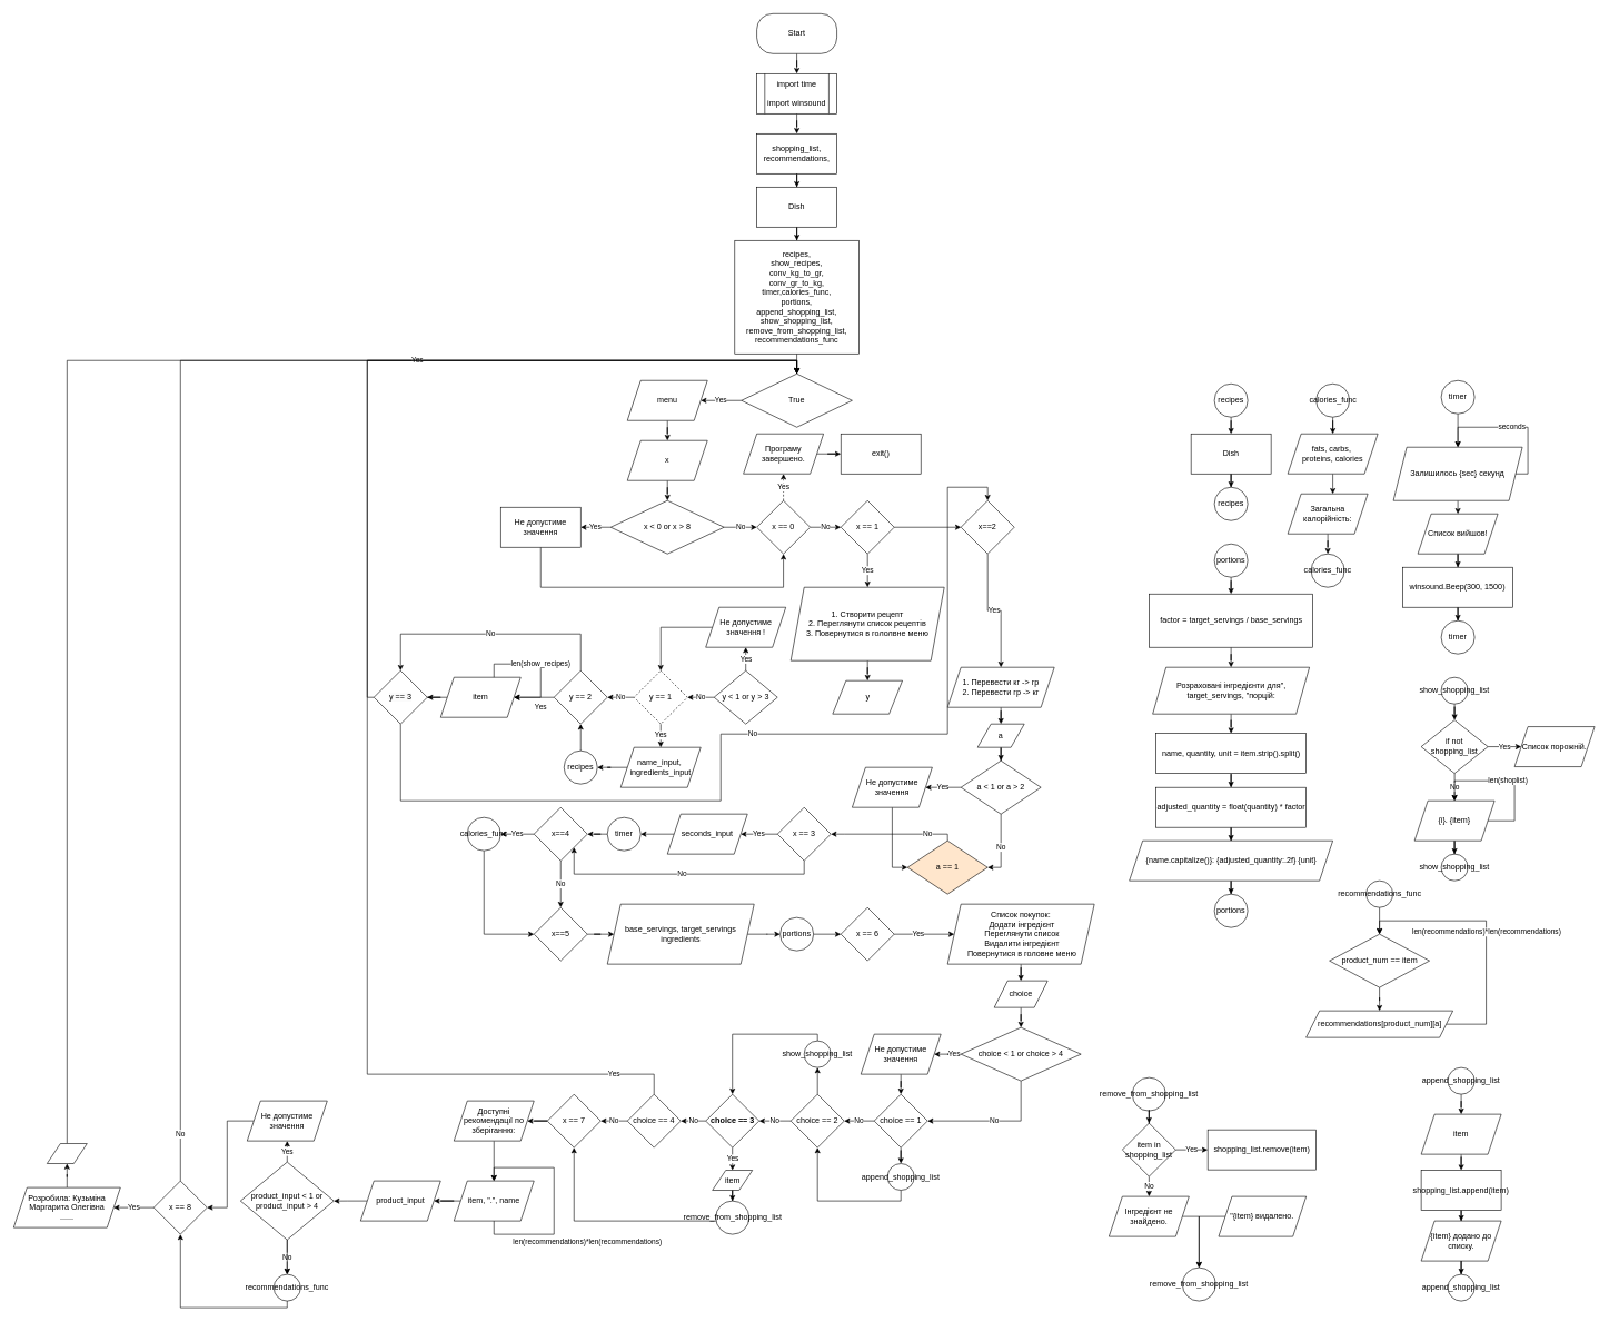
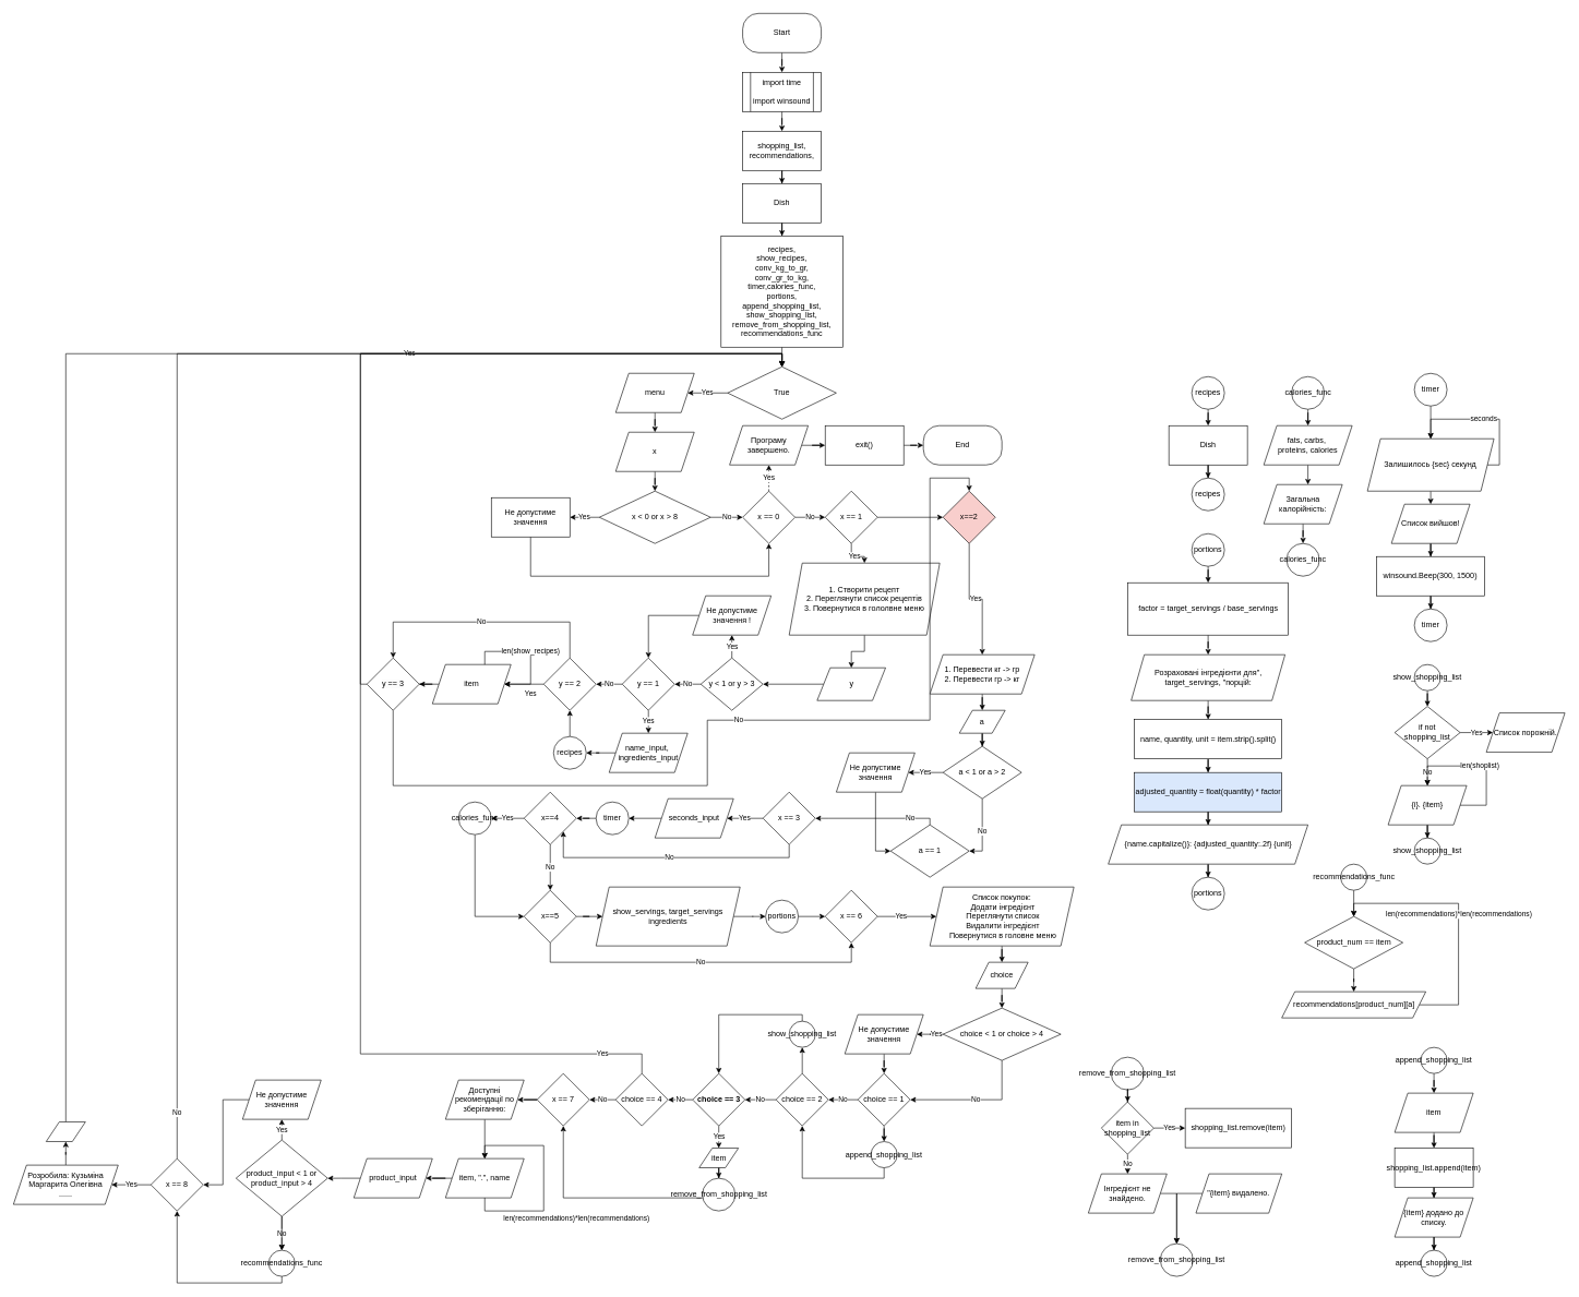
+ <mxCell id="28" style="edgeStyle=orthogonalEdgeStyle;rounded=0;orthogonalLoop=1;jettySize=auto;html=1;entryX=0;entryY=0.5;entryDx=0;entryDy=0;" edge="1" parent="1" source="29" target="30"><mxGeometry relative="1" as="geometry"><mxPoint x="1420" y="700" as="targetPoint" /></mxGeometry></mxCell>
+ <mxCell id="30" value="End" style="rounded=1;whiteSpace=wrap;html=1;arcSize=40;" vertex="1" parent="1"><mxGeometry x="1410" y="650" width="120" height="60" as="geometry" /></mxCell>
- <mxCell id="60" value="x==2" style="rhombus;whiteSpace=wrap;html=1;" vertex="1" parent="1"><mxGeometry x="1440" y="750" width="80" height="80" as="geometry" /></mxCell>
+ <mxCell id="60" value="x==2" style="rhombus;whiteSpace=wrap;html=1;fillColor=#f8cecc;" vertex="1" parent="1"><mxGeometry x="1440" y="750" width="80" height="80" as="geometry" /></mxCell>
- <mxCell id="35" value="1. Створити рецепт&lt;br&gt;2. Переглянути список рецептів&lt;br&gt;3. Повернутися в гололвне меню" style="shape=parallelogram;perimeter=parallelogramPerimeter;whiteSpace=wrap;html=1;fixedSize=1;" vertex="1" parent="1"><mxGeometry x="1185" y="880" width="230" height="110" as="geometry" /></mxCell>
+ <mxCell id="35" value="1. Створити рецепт&lt;br&gt;2. Переглянути список рецептів&lt;br&gt;3. Повернутися в гололвне меню" style="shape=parallelogram;perimeter=parallelogramPerimeter;whiteSpace=wrap;html=1;fixedSize=1;" vertex="1" parent="1"><mxGeometry x="1205" y="860" width="230" height="110" as="geometry" /></mxCell>
- <mxCell id="45" value="y == 1" style="rhombus;whiteSpace=wrap;html=1;dashed=1;" vertex="1" parent="1"><mxGeometry x="950" y="1005" width="80" height="80" as="geometry" /></mxCell>
+ <mxCell id="45" value="y == 1" style="rhombus;whiteSpace=wrap;html=1;" vertex="1" parent="1"><mxGeometry x="950" y="1005" width="80" height="80" as="geometry" /></mxCell>
+ <mxCell id="36" style="edgeStyle=orthogonalEdgeStyle;rounded=0;orthogonalLoop=1;jettySize=auto;html=1;" edge="1" parent="1" source="37" target="40"><mxGeometry relative="1" as="geometry"><mxPoint x="1170" y="1045" as="targetPoint" /></mxGeometry></mxCell>
- <mxCell id="184" value="adjusted_quantity = float(quantity) * factor" style="whiteSpace=wrap;html=1;rounded=0;" vertex="1" parent="1"><mxGeometry x="1732.5" y="1180" width="225" height="60" as="geometry" /></mxCell>
+ <mxCell id="184" value="adjusted_quantity = float(quantity) * factor" style="whiteSpace=wrap;html=1;rounded=0;fillColor=#dae8fc;" vertex="1" parent="1"><mxGeometry x="1732.5" y="1180" width="225" height="60" as="geometry" /></mxCell>
- <mxCell id="71" value="a == 1" style="rhombus;whiteSpace=wrap;html=1;fillColor=#ffe6cc;" vertex="1" parent="1"><mxGeometry x="1360" y="1260" width="120" height="80" as="geometry" /></mxCell>
+ <mxCell id="71" value="a == 1" style="rhombus;whiteSpace=wrap;html=1;" vertex="1" parent="1"><mxGeometry x="1360" y="1260" width="120" height="80" as="geometry" /></mxCell>
- <mxCell id="88" value="base_servings,&amp;nbsp;target_servings&lt;div&gt;ingredients&lt;/div&gt;" style="shape=parallelogram;perimeter=parallelogramPerimeter;whiteSpace=wrap;html=1;fixedSize=1;" vertex="1" parent="1"><mxGeometry x="910" y="1355" width="220" height="90" as="geometry" /></mxCell>
+ <mxCell id="88" value="show_servings,&amp;nbsp;target_servings&lt;div&gt;ingredients&lt;/div&gt;" style="shape=parallelogram;perimeter=parallelogramPerimeter;whiteSpace=wrap;html=1;fixedSize=1;" vertex="1" parent="1"><mxGeometry x="910" y="1355" width="220" height="90" as="geometry" /></mxCell>
+ <mxCell id="85" value="No" style="edgeStyle=orthogonalEdgeStyle;rounded=0;orthogonalLoop=1;jettySize=auto;html=1;entryX=0.5;entryY=1;entryDx=0;entryDy=0;" edge="1" parent="1" source="86" target="92"><mxGeometry relative="1" as="geometry"><Array as="points"><mxPoint x="840" y="1470" /><mxPoint x="1300" y="1470" /></Array></mxGeometry></mxCell>
